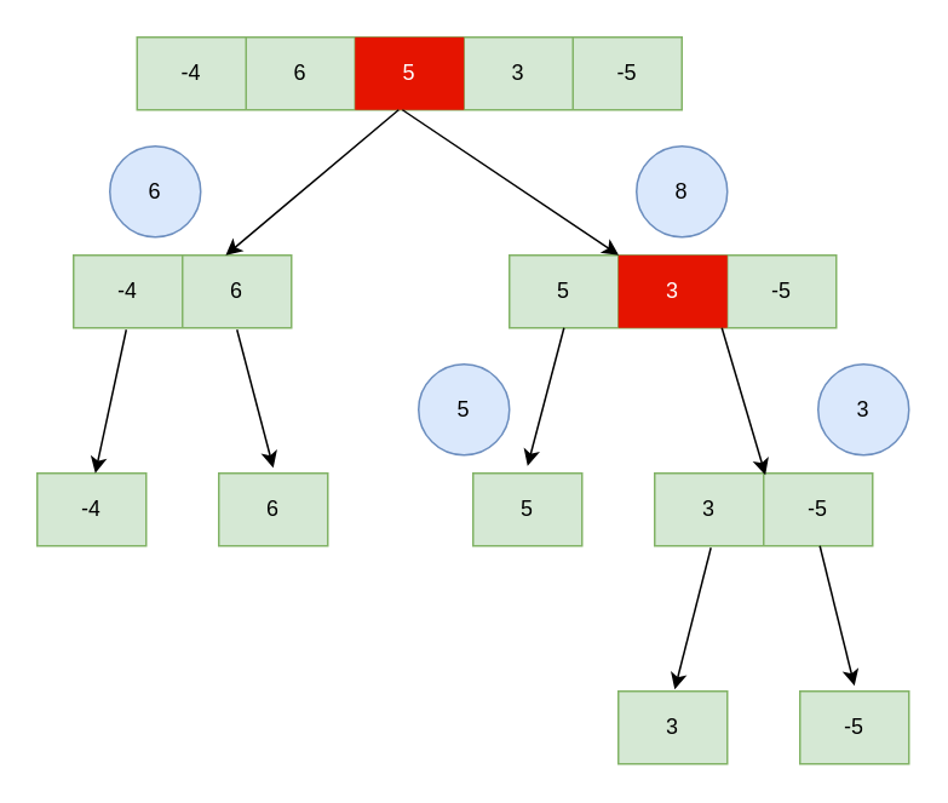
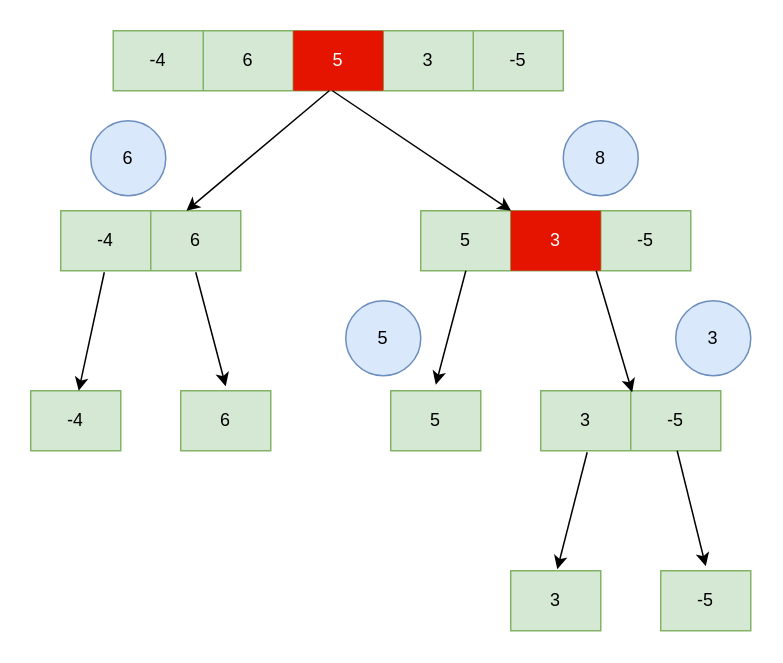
- <mxCell id="48" value="8" style="ellipse;whiteSpace=wrap;html=1;aspect=fixed;fillColor=#dae8fc;strokeColor=#6c8ebf;" vertex="1" parent="1"><mxGeometry x="350" y="80" width="50" height="50" as="geometry" /></mxCell>
+ <mxCell id="48" value="8" style="ellipse;whiteSpace=wrap;html=1;aspect=fixed;fillColor=#dae8fc;strokeColor=#6c8ebf;" vertex="1" parent="1"><mxGeometry x="375" y="80" width="50" height="50" as="geometry" /></mxCell>
